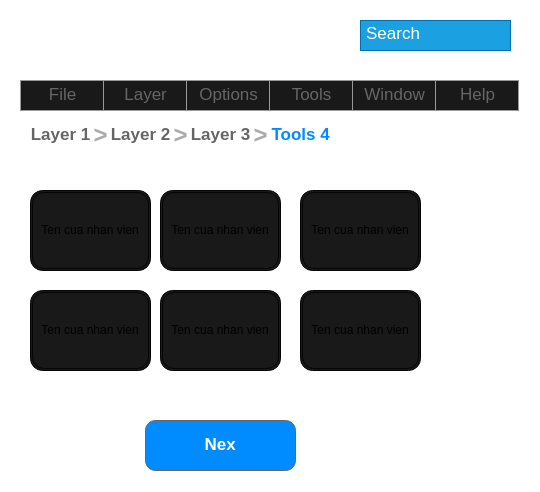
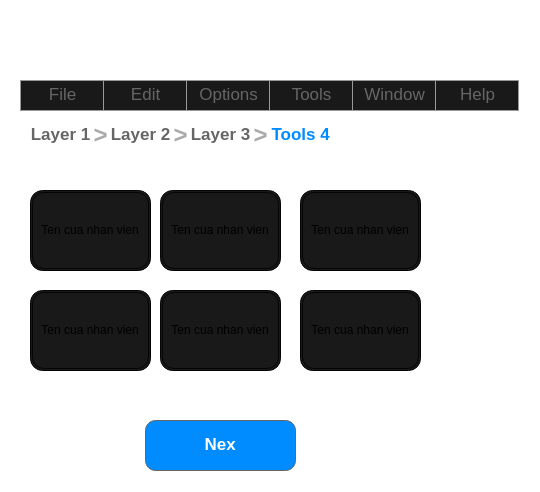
- <mxCell id="9" value="Search" style="strokeWidth=1;shadow=0;dashed=0;align=center;html=1;shape=mxgraph.mockup.text.textBox;fontColor=#ffffff;align=left;fontSize=17;spacingLeft=4;spacingTop=-3;strokeColor=#006EAF;mainText=;fillColor=#1ba1e2;" vertex="1" parent="1"><mxGeometry x="360" y="20" width="150" height="30" as="geometry" /></mxCell>
- <mxCell id="16" value="Layer" style="strokeColor=inherit;fillColor=inherit;gradientColor=inherit;strokeWidth=1;shadow=0;dashed=0;align=center;html=1;shape=mxgraph.mockup.forms.rrect;rSize=0;fontSize=17;fontColor=#666666;" vertex="1" parent="14"><mxGeometry x="83" width="83" height="30" as="geometry" /></mxCell>
+ <mxCell id="16" value="Edit" style="strokeColor=inherit;fillColor=inherit;gradientColor=inherit;strokeWidth=1;shadow=0;dashed=0;align=center;html=1;shape=mxgraph.mockup.forms.rrect;rSize=0;fontSize=17;fontColor=#666666;" vertex="1" parent="14"><mxGeometry x="83" width="83" height="30" as="geometry" /></mxCell>
